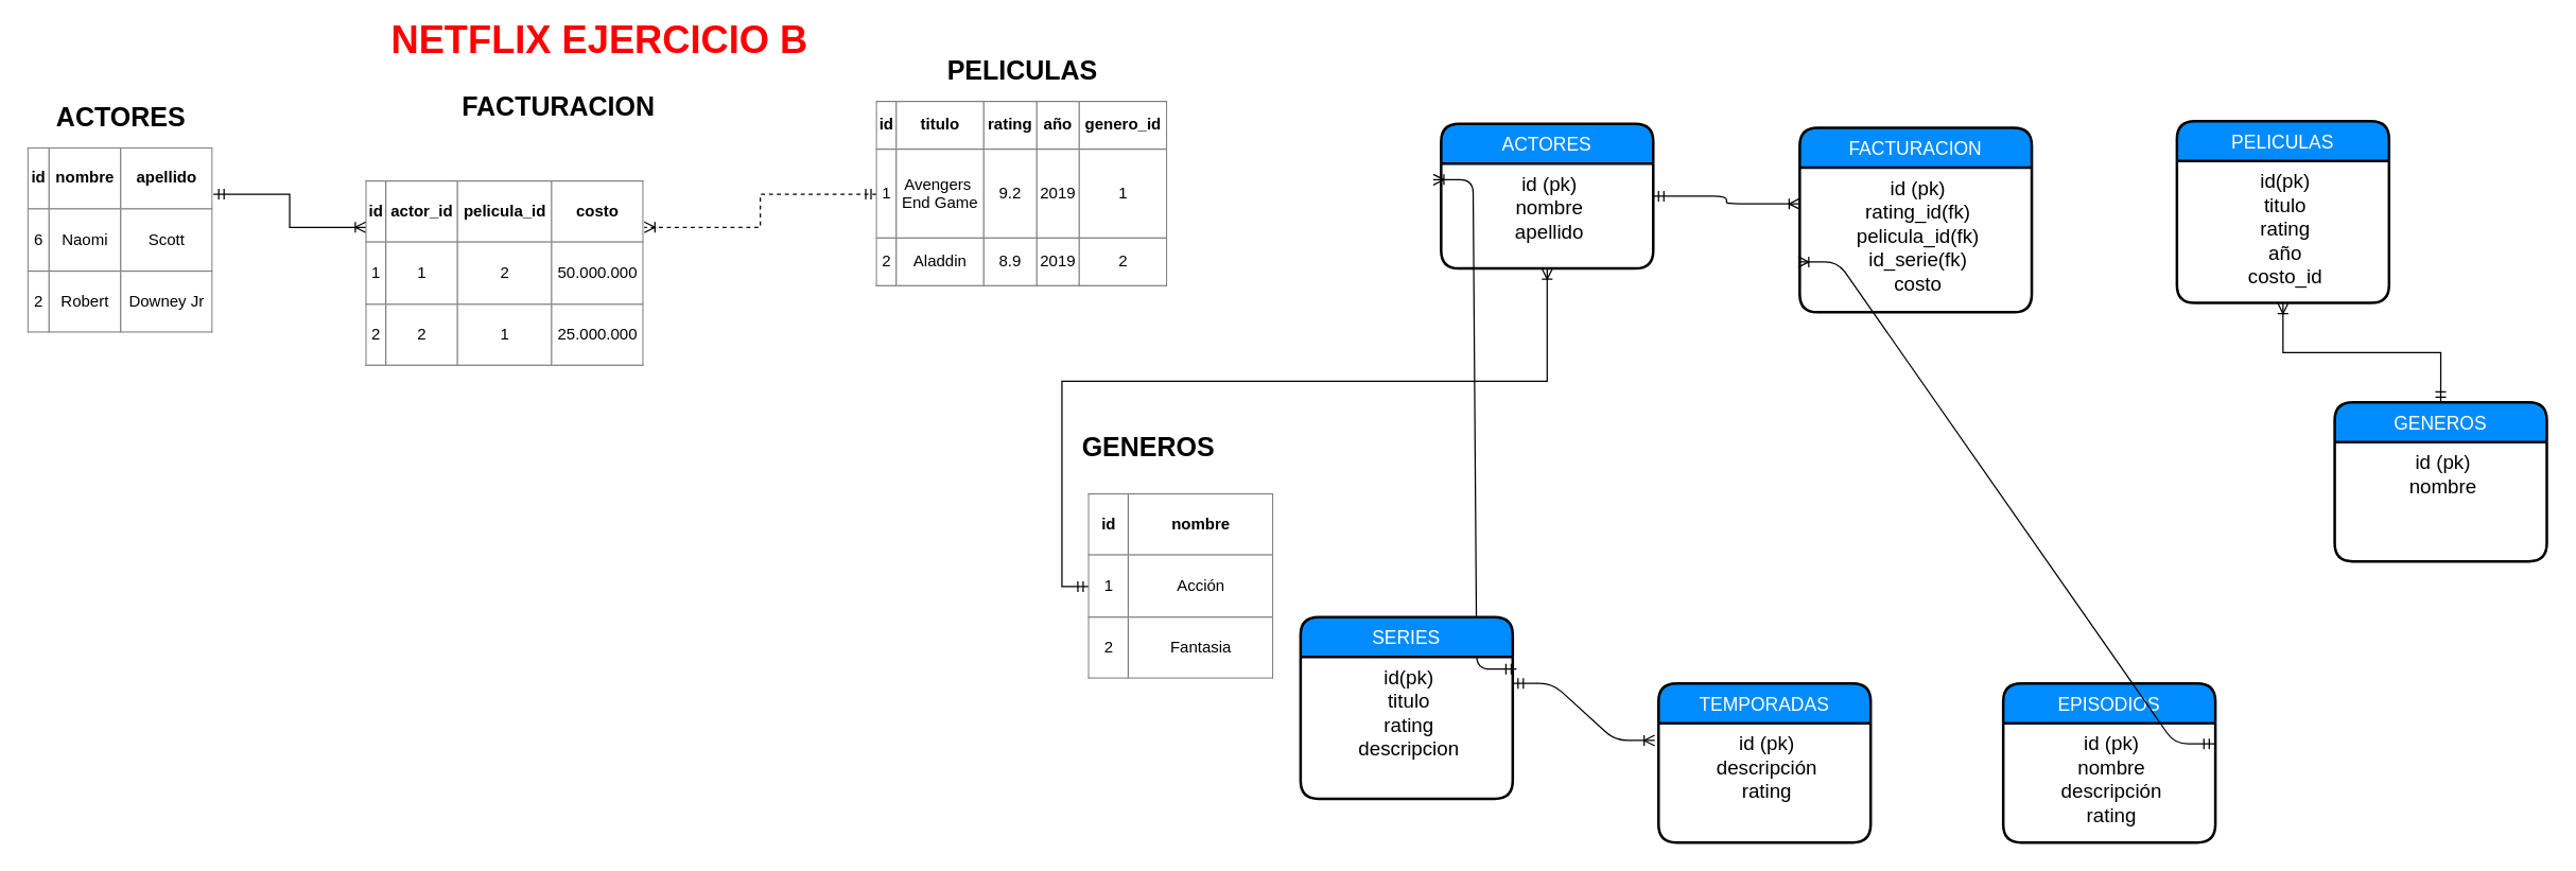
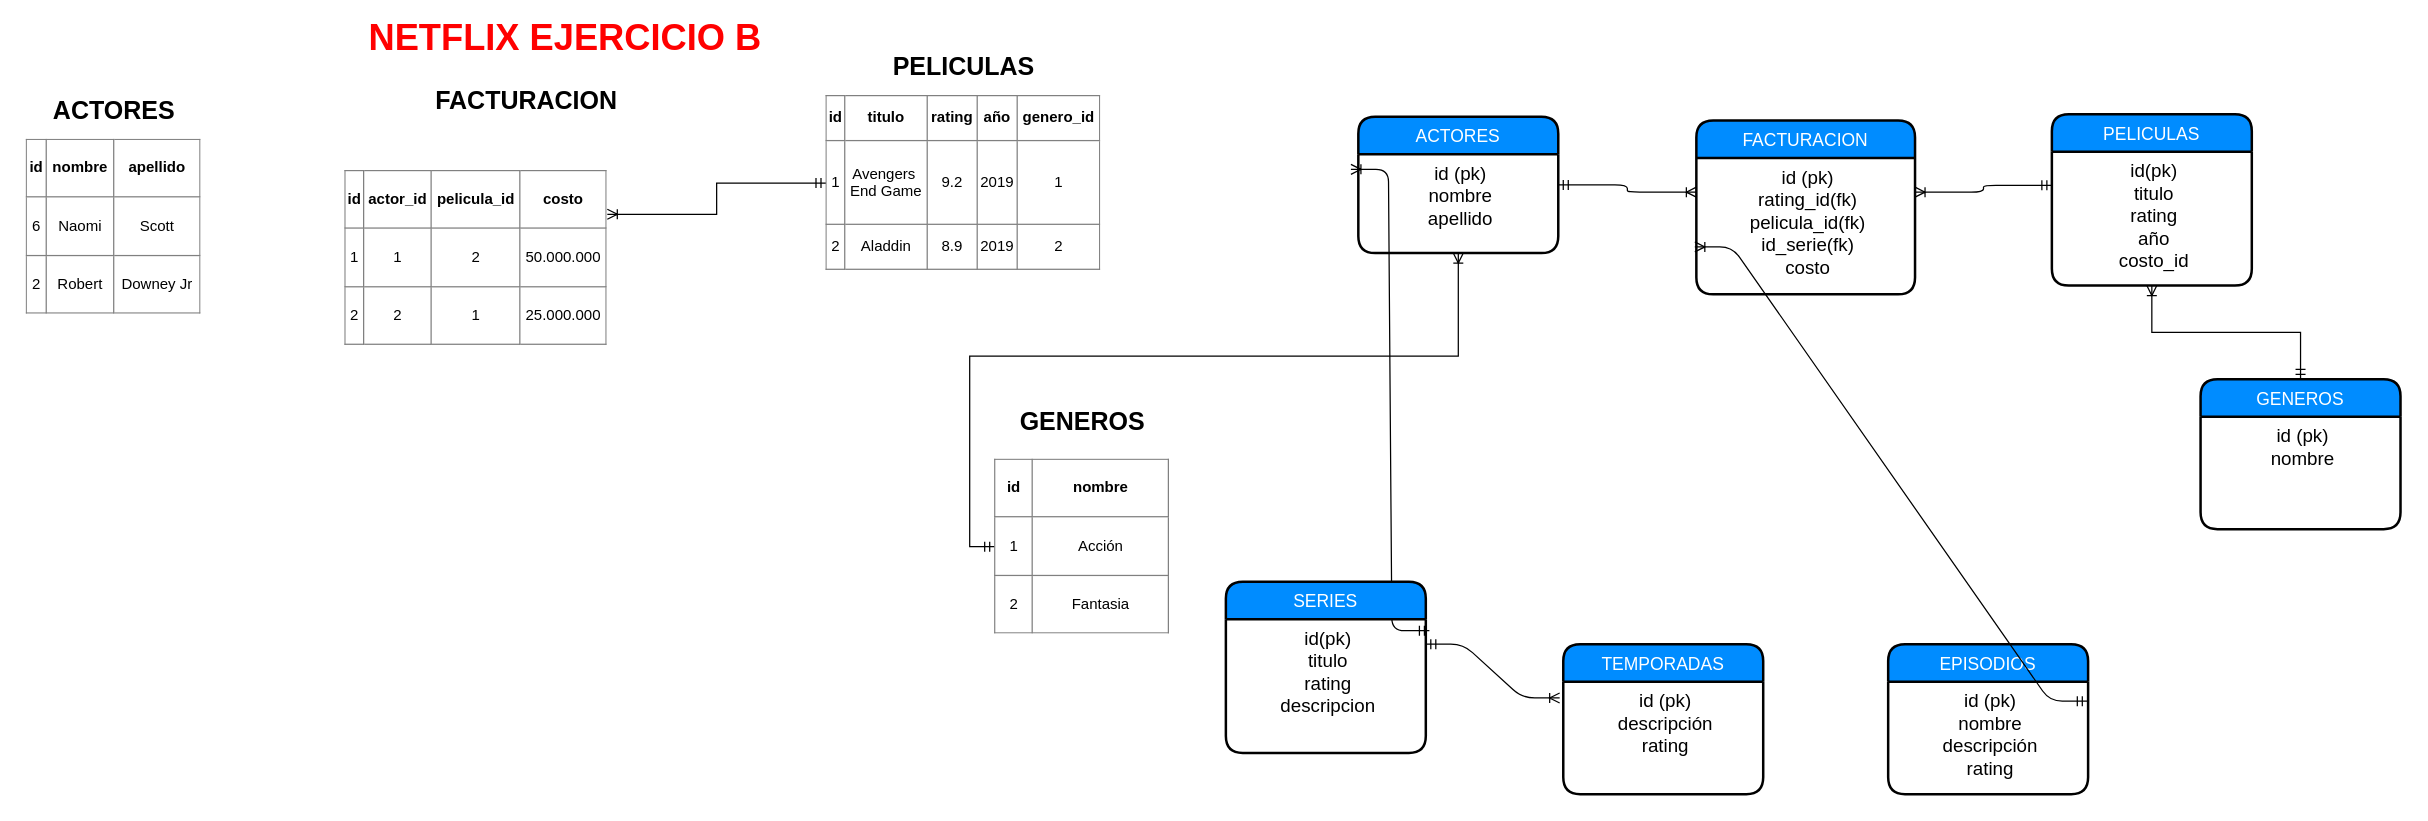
+ <mxCell id="15" value="" style="edgeStyle=orthogonalEdgeStyle;fontSize=12;html=1;endArrow=ERmandOne;startArrow=ERoneToMany;entryX=0;entryY=0.25;entryDx=0;entryDy=0;exitX=1;exitY=0.25;exitDx=0;exitDy=0;startFill=0;endFill=0;" edge="1" parent="1" source="18" target="20"><mxGeometry width="100" height="100" relative="1" as="geometry"><mxPoint x="1566" y="176.071" as="sourcePoint" /><mxPoint x="1666" y="76.071" as="targetPoint" /></mxGeometry></mxCell>
- <mxCell id="5" style="edgeStyle=orthogonalEdgeStyle;rounded=0;orthogonalLoop=1;jettySize=auto;html=1;exitX=1;exitY=0.25;exitDx=0;exitDy=0;entryX=0;entryY=0.25;entryDx=0;entryDy=0;startArrow=ERmandOne;startFill=0;endArrow=ERoneToMany;endFill=0;fontColor=#FF0000;" edge="1" parent="1" source="6" target="11"><mxGeometry relative="1" as="geometry" /></mxCell>
- <mxCell id="8" style="edgeStyle=orthogonalEdgeStyle;rounded=0;orthogonalLoop=1;jettySize=auto;html=1;exitX=0;exitY=0.5;exitDx=0;exitDy=0;entryX=1;entryY=0.25;entryDx=0;entryDy=0;startArrow=ERmandOne;startFill=0;endArrow=ERoneToMany;endFill=0;fontColor=#FF0000;dashed=1;" edge="1" parent="1" source="9" target="11"><mxGeometry relative="1" as="geometry" /></mxCell>
+ <mxCell id="8" style="edgeStyle=orthogonalEdgeStyle;rounded=0;orthogonalLoop=1;jettySize=auto;html=1;exitX=0;exitY=0.5;exitDx=0;exitDy=0;entryX=1;entryY=0.25;entryDx=0;entryDy=0;startArrow=ERmandOne;startFill=0;endArrow=ERoneToMany;endFill=0;fontColor=#FF0000;" edge="1" parent="1" source="9" target="11"><mxGeometry relative="1" as="geometry" /></mxCell>
- <mxCell id="3" value="&lt;table border=&quot;1&quot; width=&quot;100%&quot; style=&quot;width: 100% ; height: 100% ; border-collapse: collapse&quot;&gt;&lt;tbody&gt;&lt;tr&gt;&lt;td align=&quot;center&quot;&gt;&lt;b&gt;id&lt;/b&gt;&lt;/td&gt;&lt;td align=&quot;center&quot;&gt;&lt;b&gt;nombre&lt;/b&gt;&lt;/td&gt;&lt;/tr&gt;&lt;tr&gt;&lt;td align=&quot;center&quot;&gt;1&lt;/td&gt;&lt;td align=&quot;center&quot;&gt;Acción&lt;/td&gt;&lt;/tr&gt;&lt;tr&gt;&lt;td align=&quot;center&quot;&gt;2&lt;/td&gt;&lt;td align=&quot;center&quot;&gt;Fantasia&lt;/td&gt;&lt;/tr&gt;&lt;/tbody&gt;&lt;/table&gt;" style="text;html=1;overflow=fill;rounded=0;glass=0;comic=0;shadow=0;" vertex="1" parent="1"><mxGeometry x="820" y="372" width="140" height="140" as="geometry" /></mxCell>
+ <mxCell id="3" value="&lt;table border=&quot;1&quot; width=&quot;100%&quot; style=&quot;width: 100% ; height: 100% ; border-collapse: collapse&quot;&gt;&lt;tbody&gt;&lt;tr&gt;&lt;td align=&quot;center&quot;&gt;&lt;b&gt;id&lt;/b&gt;&lt;/td&gt;&lt;td align=&quot;center&quot;&gt;&lt;b&gt;nombre&lt;/b&gt;&lt;/td&gt;&lt;/tr&gt;&lt;tr&gt;&lt;td align=&quot;center&quot;&gt;1&lt;/td&gt;&lt;td align=&quot;center&quot;&gt;Acción&lt;/td&gt;&lt;/tr&gt;&lt;tr&gt;&lt;td align=&quot;center&quot;&gt;2&lt;/td&gt;&lt;td align=&quot;center&quot;&gt;Fantasia&lt;/td&gt;&lt;/tr&gt;&lt;/tbody&gt;&lt;/table&gt;" style="text;html=1;overflow=fill;rounded=0;glass=0;comic=0;shadow=0;" vertex="1" parent="1"><mxGeometry x="795" y="367" width="140" height="140" as="geometry" /></mxCell>
